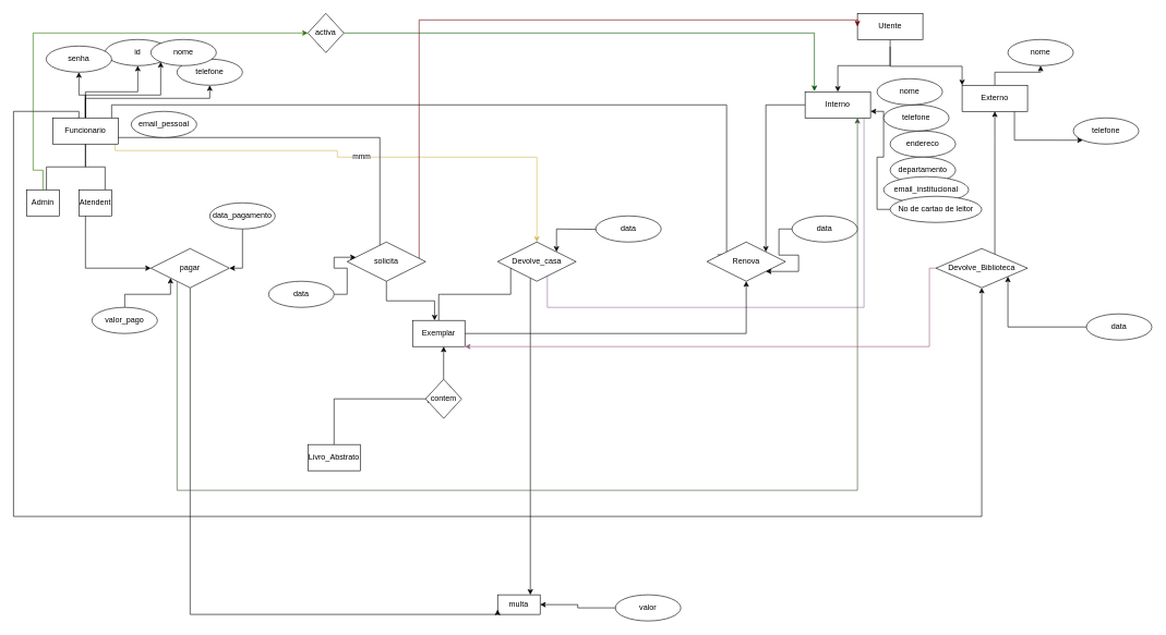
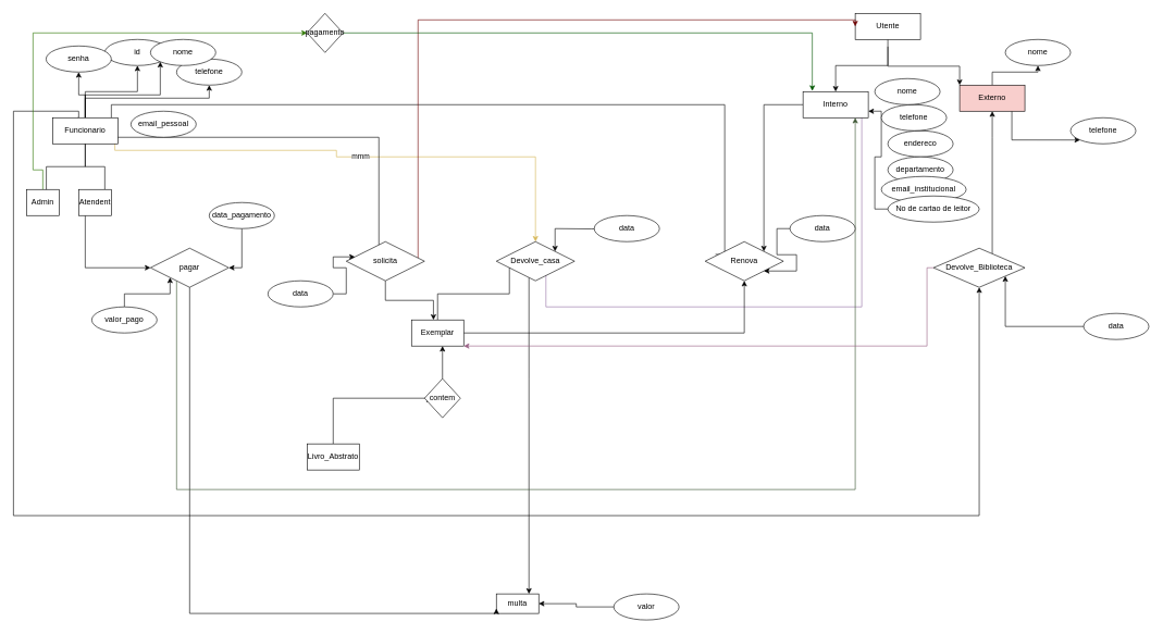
- <mxCell id="42" value="activa" style="shape=rhombus;perimeter=rhombusPerimeter;whiteSpace=wrap;html=1;align=center;" vertex="1" parent="1"><mxGeometry x="470" y="20" width="55" height="60" as="geometry" /></mxCell>
+ <mxCell id="42" value="pagamento" style="shape=rhombus;perimeter=rhombusPerimeter;whiteSpace=wrap;html=1;align=center;" vertex="1" parent="1"><mxGeometry x="470" y="20" width="55" height="60" as="geometry" /></mxCell>
- <mxCell id="34" value="Externo" style="whiteSpace=wrap;html=1;align=center;" vertex="1" parent="1"><mxGeometry x="1470" y="130" width="100" height="40" as="geometry" /></mxCell>
+ <mxCell id="34" value="Externo" style="whiteSpace=wrap;html=1;align=center;fillColor=#f8cecc;" vertex="1" parent="1"><mxGeometry x="1470" y="130" width="100" height="40" as="geometry" /></mxCell>
